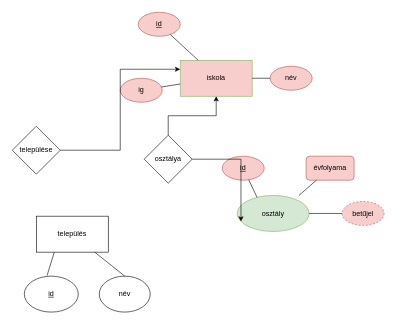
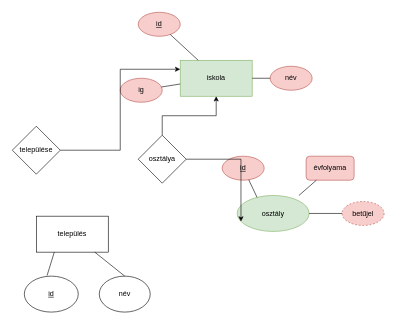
- <mxCell id="2" value="iskola" style="rounded=0;whiteSpace=wrap;html=1;fillColor=#f8cecc;strokeColor=#82b366;" parent="1" vertex="1"><mxGeometry x="300" y="100" width="120" height="60" as="geometry" /></mxCell>
+ <mxCell id="2" value="iskola" style="rounded=0;whiteSpace=wrap;html=1;fillColor=#d5e8d4;strokeColor=#82b366;" parent="1" vertex="1"><mxGeometry x="300" y="100" width="120" height="60" as="geometry" /></mxCell>
- <mxCell id="18" value="osztálya" style="rhombus;whiteSpace=wrap;html=1;" vertex="1" parent="1"><mxGeometry x="240" y="225" width="80" height="80" as="geometry" /></mxCell>
+ <mxCell id="18" value="osztálya" style="rhombus;whiteSpace=wrap;html=1;" vertex="1" parent="1"><mxGeometry x="230" y="225" width="80" height="80" as="geometry" /></mxCell>
